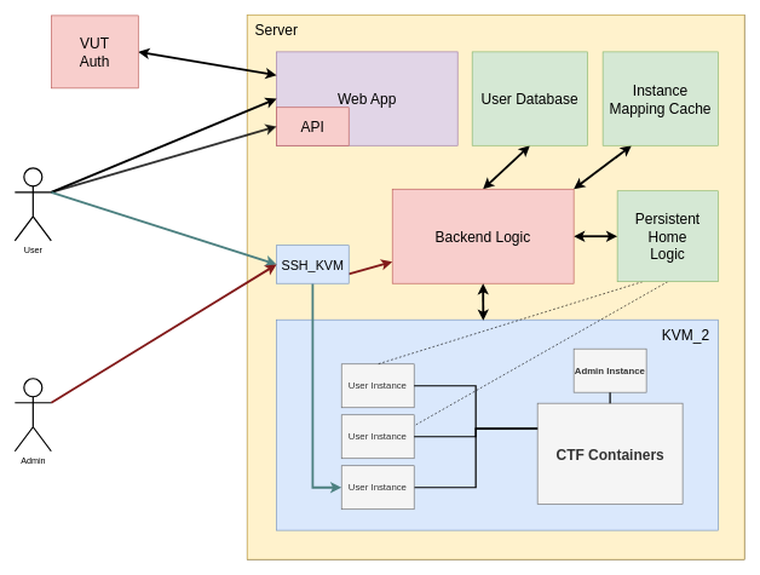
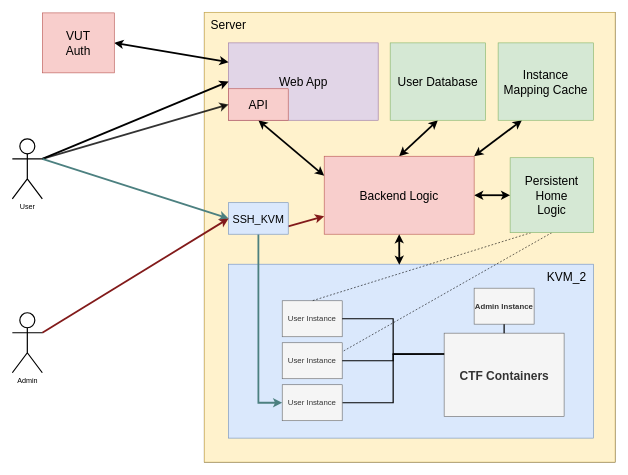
+ <mxCell id="29" style="rounded=0;jumpStyle=none;html=1;exitX=0.5;exitY=1;exitDx=0;exitDy=0;entryX=0;entryY=0.25;entryDx=0;entryDy=0;strokeColor=#000000;strokeWidth=3;startArrow=classic;startFill=1;endArrow=classic;endFill=1;endSize=6;" edge="1" parent="2" source="30" target="28"><mxGeometry relative="1" as="geometry" /></mxCell>
